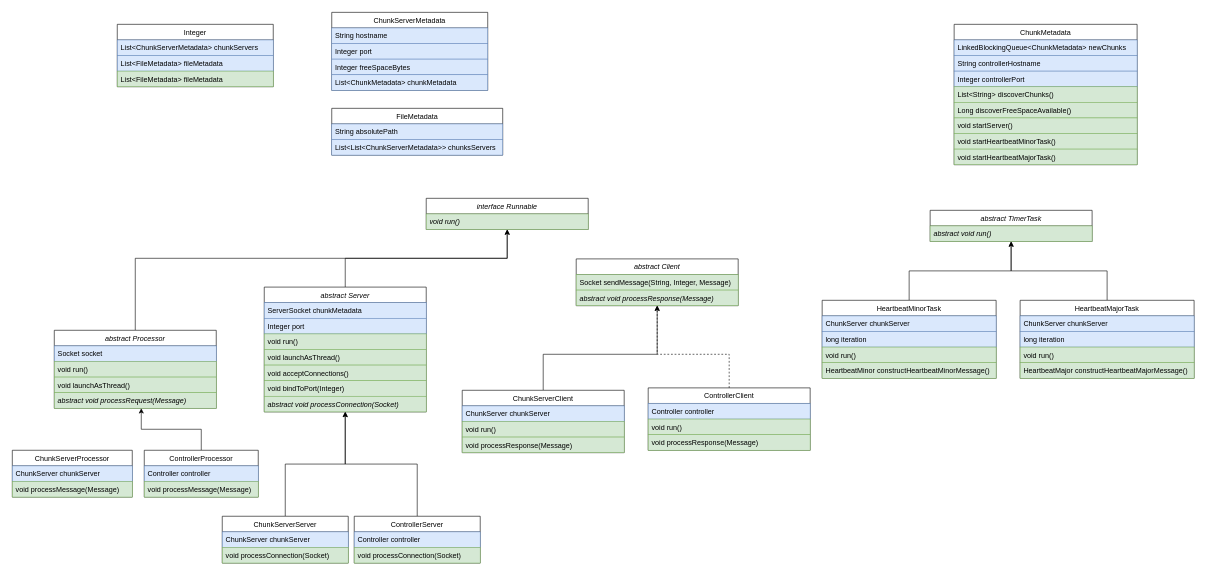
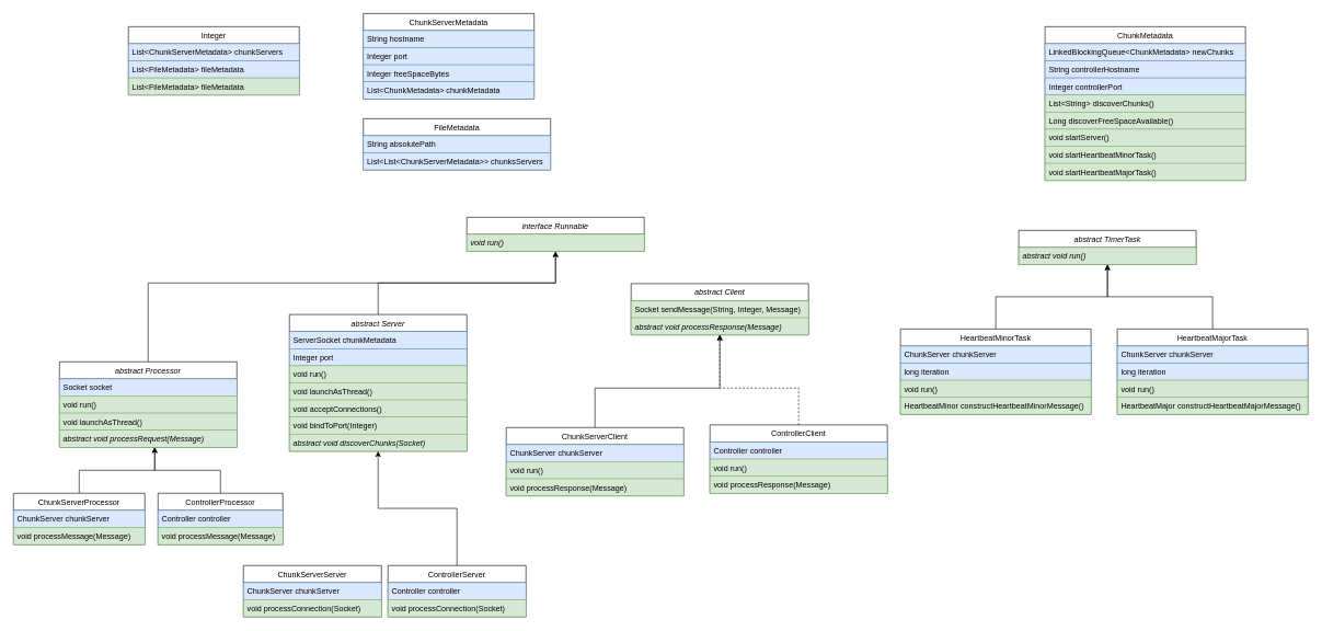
- <mxCell id="39" value="abstract void processConnection(Socket)" style="text;strokeColor=#82b366;fillColor=#d5e8d4;align=left;verticalAlign=top;spacingLeft=4;spacingRight=4;overflow=hidden;rotatable=0;points=[[0,0.5],[1,0.5]];portConstraint=eastwest;fontStyle=2" parent="32" vertex="1"><mxGeometry y="182" width="270" height="26" as="geometry" /></mxCell>
+ <mxCell id="39" value="abstract void discoverChunks(Socket)" style="text;strokeColor=#82b366;fillColor=#d5e8d4;align=left;verticalAlign=top;spacingLeft=4;spacingRight=4;overflow=hidden;rotatable=0;points=[[0,0.5],[1,0.5]];portConstraint=eastwest;fontStyle=2" parent="32" vertex="1"><mxGeometry y="182" width="270" height="26" as="geometry" /></mxCell>
+ <mxCell id="23" style="edgeStyle=orthogonalEdgeStyle;rounded=0;orthogonalLoop=1;jettySize=auto;html=1;exitX=0.5;exitY=0;exitDx=0;exitDy=0;entryX=0.537;entryY=1;entryDx=0;entryDy=0;entryPerimeter=0;" parent="1" source="24" target="45" edge="1"><mxGeometry relative="1" as="geometry" /></mxCell>
- <mxCell id="27" style="edgeStyle=orthogonalEdgeStyle;rounded=0;orthogonalLoop=1;jettySize=auto;html=1;exitX=0.5;exitY=0;exitDx=0;exitDy=0;entryX=0.5;entryY=1;entryDx=0;entryDy=0;" parent="1" source="28" target="32" edge="1"><mxGeometry relative="1" as="geometry" /></mxCell>
